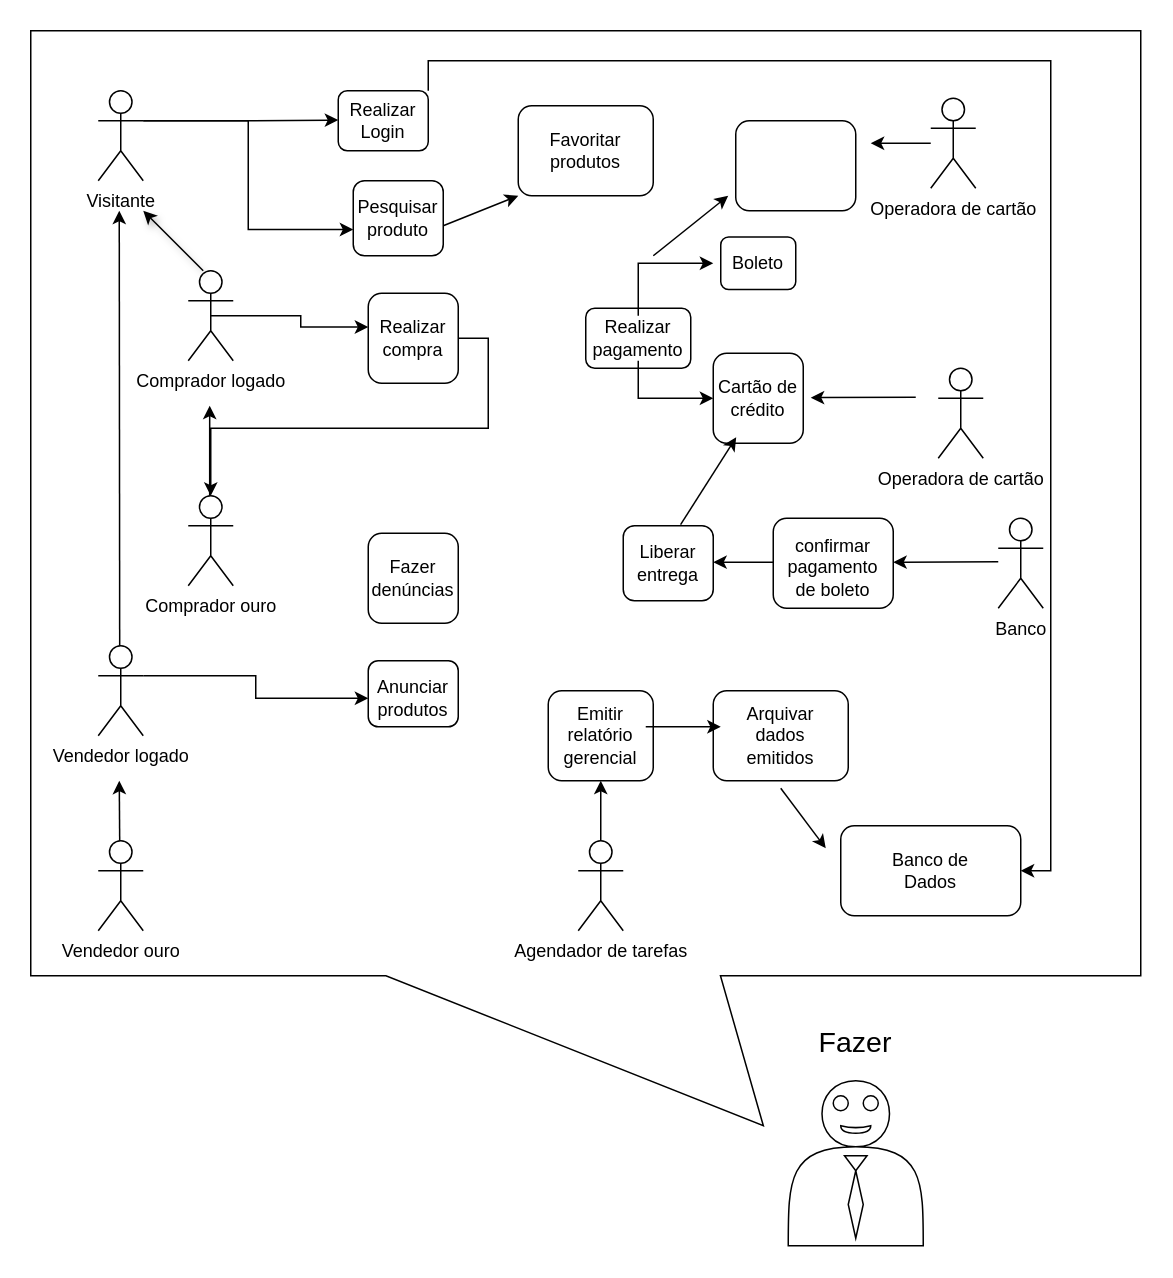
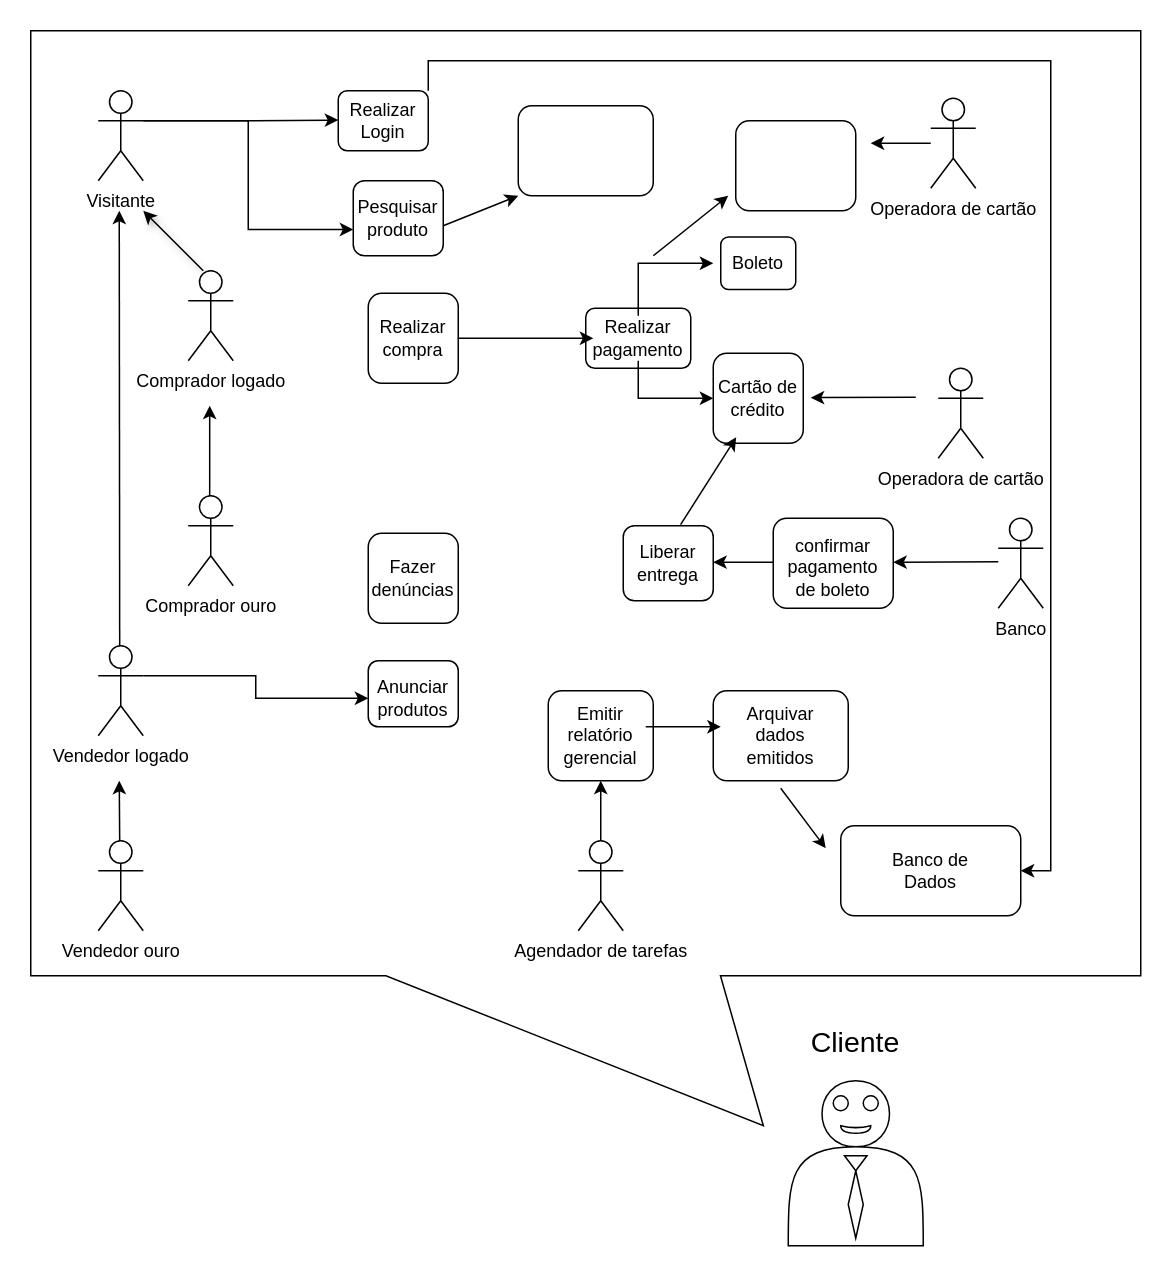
- <mxCell id="61" value="Favoritar produtos" style="text;html=1;align=center;verticalAlign=middle;whiteSpace=wrap;rounded=0;" vertex="1" parent="1"><mxGeometry x="360" y="85" width="60" height="30" as="geometry" /></mxCell>
- <mxCell id="21" style="edgeStyle=orthogonalEdgeStyle;rounded=0;orthogonalLoop=1;jettySize=auto;html=1;exitX=0.5;exitY=0.5;exitDx=0;exitDy=0;exitPerimeter=0;entryX=0;entryY=0.25;entryDx=0;entryDy=0;" parent="1" source="22" target="32" edge="1"><mxGeometry relative="1" as="geometry" /></mxCell>
- <mxCell id="31" style="edgeStyle=orthogonalEdgeStyle;rounded=0;orthogonalLoop=1;jettySize=auto;html=1;exitX=1;exitY=0.5;exitDx=0;exitDy=0;" parent="1" source="32" target="23" edge="1"><mxGeometry relative="1" as="geometry" /></mxCell>
+ <mxCell id="31" style="edgeStyle=orthogonalEdgeStyle;rounded=0;orthogonalLoop=1;jettySize=auto;html=1;exitX=1;exitY=0.5;exitDx=0;exitDy=0;entryX=0;entryY=0.5;entryDx=0;entryDy=0;" parent="1" source="32" target="37" edge="1"><mxGeometry relative="1" as="geometry" /></mxCell>
- <mxCell id="52" value="Fazer" style="text;html=1;align=center;verticalAlign=middle;whiteSpace=wrap;rounded=0;fontSize=19;" parent="1" vertex="1"><mxGeometry x="540" y="680" width="60" height="30" as="geometry" /></mxCell>
+ <mxCell id="52" value="Cliente" style="text;html=1;align=center;verticalAlign=middle;whiteSpace=wrap;rounded=0;fontSize=19;" parent="1" vertex="1"><mxGeometry x="540" y="680" width="60" height="30" as="geometry" /></mxCell>
